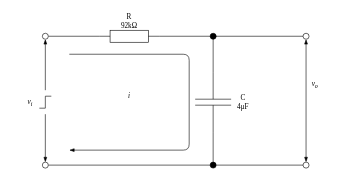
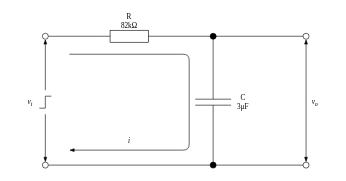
- <mxCell id="20" value="&lt;font face=&quot;Times New Roman&quot;&gt;R&lt;/font&gt;&lt;div&gt;&lt;font face=&quot;Times New Roman&quot;&gt;92&lt;/font&gt;&lt;font face=&quot;Times New Roman&quot;&gt;kΩ&lt;/font&gt;&lt;/div&gt;" style="text;html=1;align=center;verticalAlign=middle;whiteSpace=wrap;rounded=0;" vertex="1" parent="1"><mxGeometry x="185" y="20" width="60" height="30" as="geometry" /></mxCell>
+ <mxCell id="20" value="&lt;font face=&quot;Times New Roman&quot;&gt;R&lt;/font&gt;&lt;div&gt;&lt;font face=&quot;Times New Roman&quot;&gt;82&lt;/font&gt;&lt;font face=&quot;Times New Roman&quot;&gt;kΩ&lt;/font&gt;&lt;/div&gt;" style="text;html=1;align=center;verticalAlign=middle;whiteSpace=wrap;rounded=0;" vertex="1" parent="1"><mxGeometry x="185" y="20" width="60" height="30" as="geometry" /></mxCell>
- <mxCell id="24" value="&lt;font face=&quot;Times New Roman&quot;&gt;&lt;i&gt;v&lt;sub&gt;o&lt;/sub&gt;&lt;/i&gt;&lt;/font&gt;" style="text;html=1;align=center;verticalAlign=middle;whiteSpace=wrap;rounded=0;" vertex="1" parent="1"><mxGeometry x="495" y="125" width="60" height="30" as="geometry" /></mxCell>
+ <mxCell id="24" value="&lt;font face=&quot;Times New Roman&quot;&gt;&lt;i&gt;v&lt;sub&gt;o&lt;/sub&gt;&lt;/i&gt;&lt;/font&gt;" style="text;html=1;align=center;verticalAlign=middle;whiteSpace=wrap;rounded=0;" vertex="1" parent="1"><mxGeometry x="495" y="155" width="60" height="30" as="geometry" /></mxCell>
- <mxCell id="26" value="&lt;font face=&quot;Times New Roman&quot;&gt;&lt;i&gt;i&lt;/i&gt;&lt;/font&gt;" style="text;html=1;align=center;verticalAlign=middle;whiteSpace=wrap;rounded=0;" vertex="1" parent="1"><mxGeometry x="185" y="145" width="60" height="30" as="geometry" /></mxCell>
+ <mxCell id="26" value="&lt;font face=&quot;Times New Roman&quot;&gt;&lt;i&gt;i&lt;/i&gt;&lt;/font&gt;" style="text;html=1;align=center;verticalAlign=middle;whiteSpace=wrap;rounded=0;" vertex="1" parent="1"><mxGeometry x="185" y="220" width="60" height="30" as="geometry" /></mxCell>
- <mxCell id="21" value="&lt;font face=&quot;Times New Roman&quot;&gt;C&lt;/font&gt;&lt;div&gt;&lt;font face=&quot;Times New Roman&quot;&gt;4μF&lt;/font&gt;&lt;/div&gt;" style="text;html=1;align=center;verticalAlign=middle;whiteSpace=wrap;rounded=0;" vertex="1" parent="1"><mxGeometry x="375" y="155" width="60" height="30" as="geometry" /></mxCell>
+ <mxCell id="21" value="&lt;font face=&quot;Times New Roman&quot;&gt;C&lt;/font&gt;&lt;div&gt;&lt;font face=&quot;Times New Roman&quot;&gt;3μF&lt;/font&gt;&lt;/div&gt;" style="text;html=1;align=center;verticalAlign=middle;whiteSpace=wrap;rounded=0;" vertex="1" parent="1"><mxGeometry x="375" y="155" width="60" height="30" as="geometry" /></mxCell>
